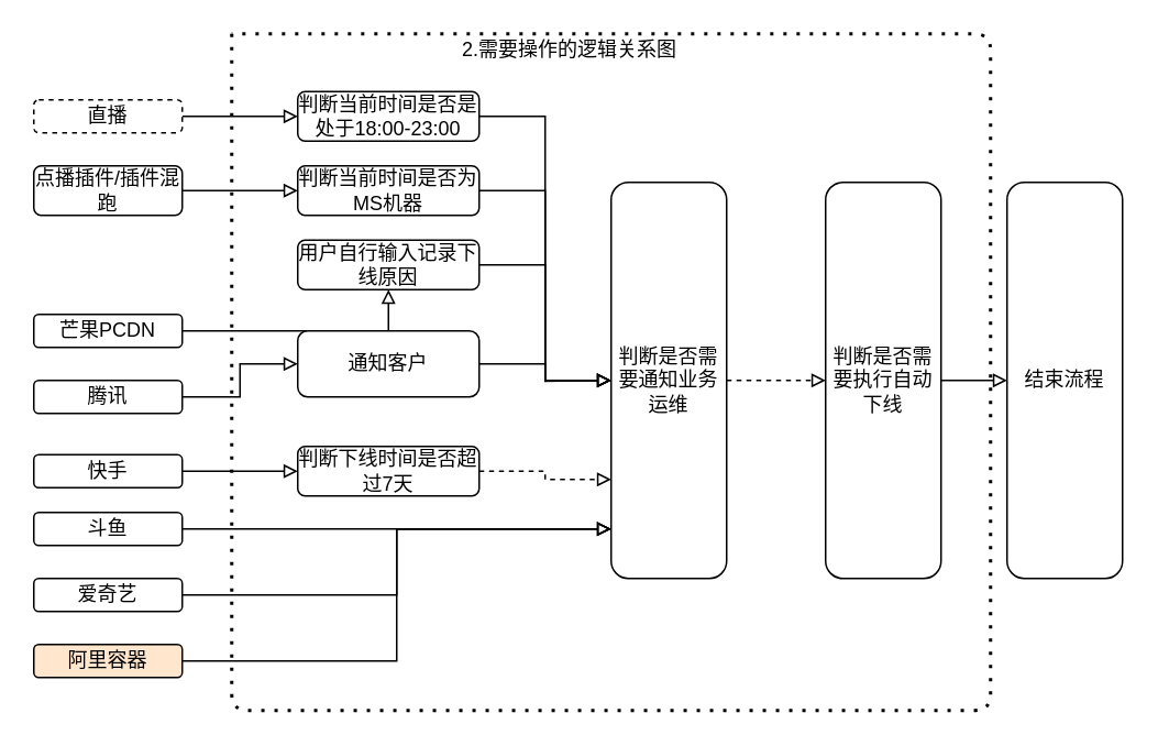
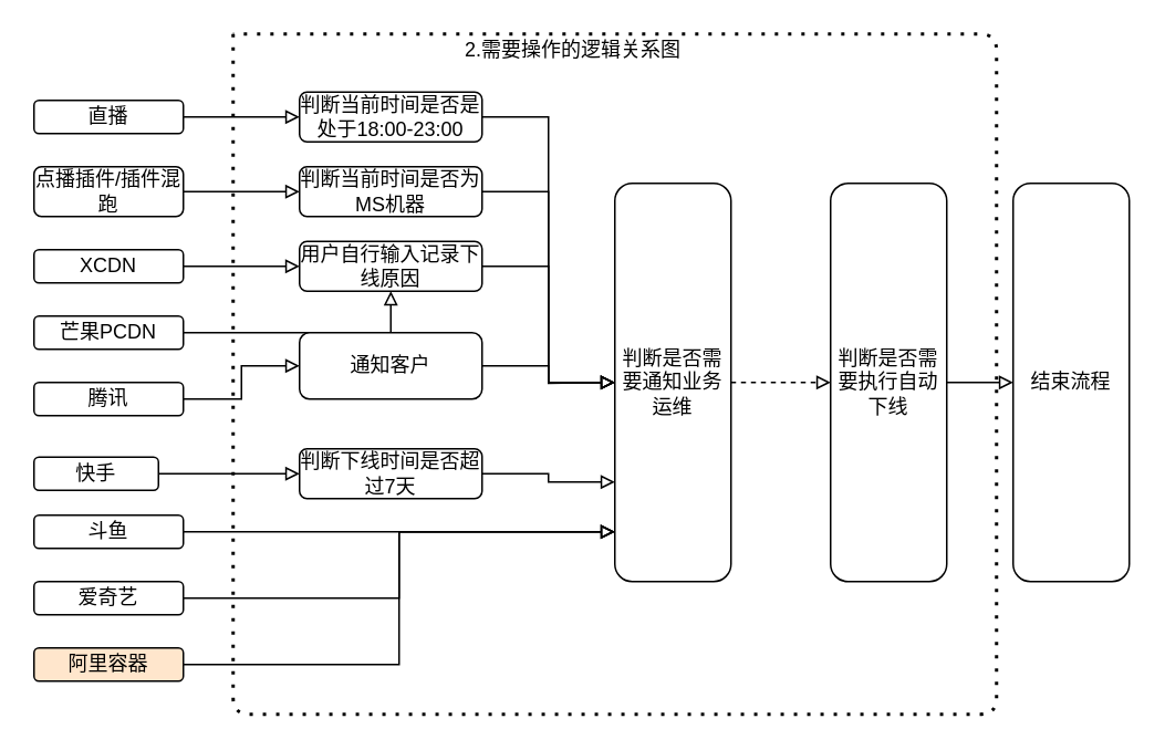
- <mxCell id="5" value="直播" style="rounded=1;whiteSpace=wrap;html=1;dashed=1;" vertex="1" parent="1"><mxGeometry x="20" y="60" width="90" height="20" as="geometry" /></mxCell>
+ <mxCell id="5" value="直播" style="rounded=1;whiteSpace=wrap;html=1;" vertex="1" parent="1"><mxGeometry x="20" y="60" width="90" height="20" as="geometry" /></mxCell>
+ <mxCell id="7" value="XCDN" style="rounded=1;whiteSpace=wrap;html=1;" vertex="1" parent="1"><mxGeometry x="20" y="150" width="90" height="20" as="geometry" /></mxCell>
+ <mxCell id="6" style="edgeStyle=orthogonalEdgeStyle;rounded=0;orthogonalLoop=1;jettySize=auto;html=1;exitX=1;exitY=0.5;exitDx=0;exitDy=0;entryX=0;entryY=0.5;entryDx=0;entryDy=0;endArrow=block;endFill=0;" edge="1" parent="1" source="7" target="25"><mxGeometry relative="1" as="geometry" /></mxCell>
- <mxCell id="19" value="快手" style="rounded=1;whiteSpace=wrap;html=1;" vertex="1" parent="1"><mxGeometry x="20" y="275" width="90" height="20" as="geometry" /></mxCell>
+ <mxCell id="19" value="快手" style="rounded=1;whiteSpace=wrap;html=1;" vertex="1" parent="1"><mxGeometry x="20" y="275" width="75" height="20" as="geometry" /></mxCell>
- <mxCell id="32" style="edgeStyle=orthogonalEdgeStyle;rounded=0;orthogonalLoop=1;jettySize=auto;html=1;exitX=1;exitY=0.5;exitDx=0;exitDy=0;entryX=0;entryY=0.75;entryDx=0;entryDy=0;endArrow=block;endFill=0;dashed=1;" edge="1" parent="1" source="33" target="29"><mxGeometry relative="1" as="geometry" /></mxCell>
+ <mxCell id="32" style="edgeStyle=orthogonalEdgeStyle;rounded=0;orthogonalLoop=1;jettySize=auto;html=1;exitX=1;exitY=0.5;exitDx=0;exitDy=0;entryX=0;entryY=0.75;entryDx=0;entryDy=0;endArrow=block;endFill=0;" edge="1" parent="1" source="33" target="29"><mxGeometry relative="1" as="geometry" /></mxCell>
